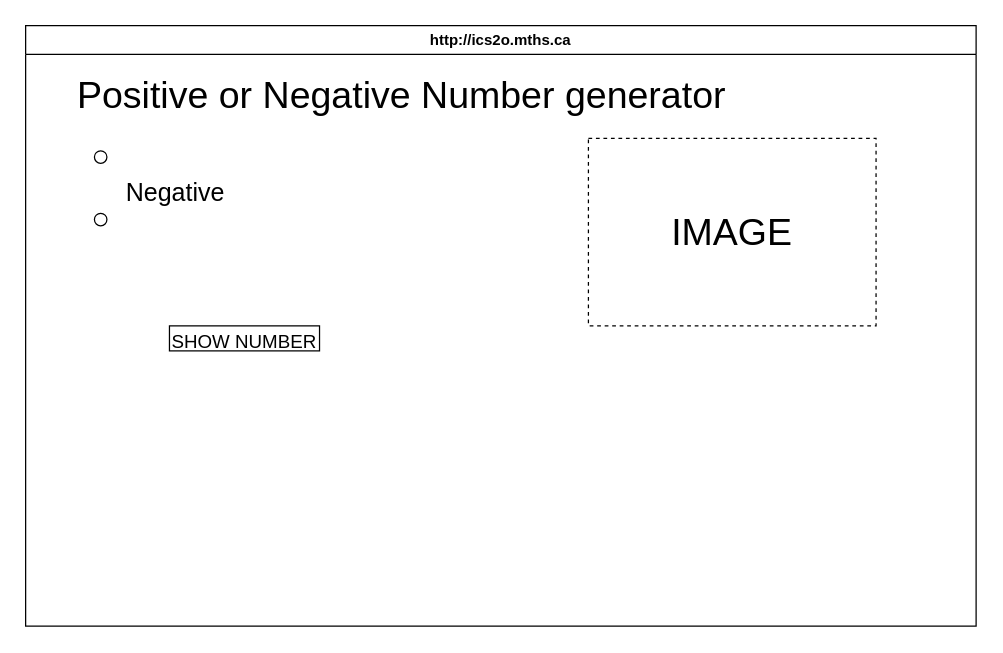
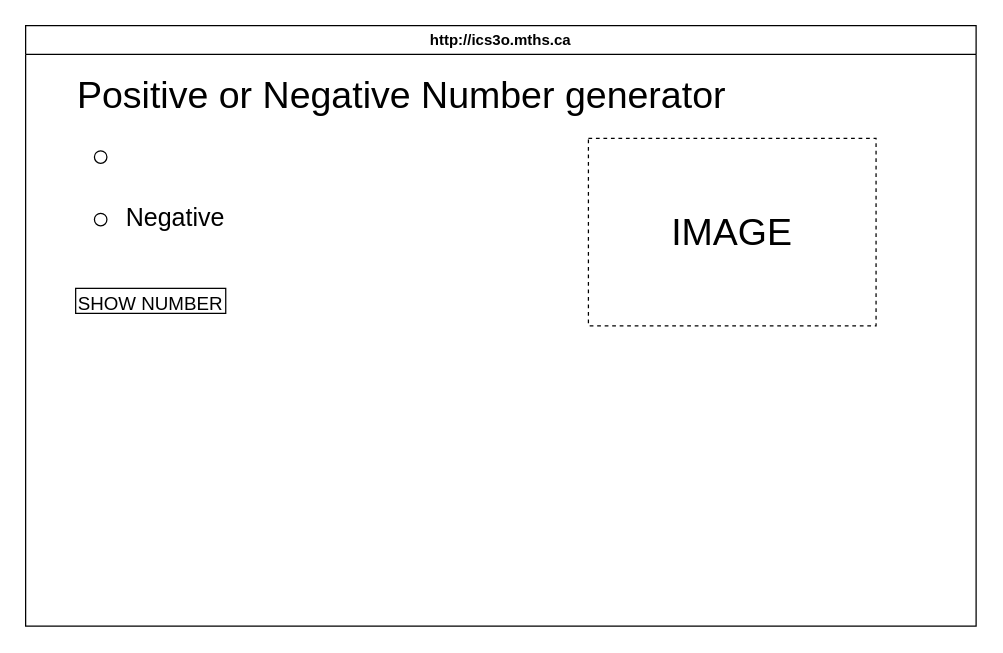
- <mxCell id="2" value="http://ics2o.mths.ca" style="swimlane;whiteSpace=wrap;html=1;" parent="1" vertex="1"><mxGeometry x="20" y="20" width="760" height="480" as="geometry" /></mxCell>
+ <mxCell id="2" value="http://ics3o.mths.ca" style="swimlane;whiteSpace=wrap;html=1;" parent="1" vertex="1"><mxGeometry x="20" y="20" width="760" height="480" as="geometry" /></mxCell>
- <mxCell id="5" value="&lt;font style=&quot;font-size: 20px;&quot;&gt;Negative&lt;/font&gt;" style="text;html=1;strokeColor=none;fillColor=none;align=center;verticalAlign=middle;whiteSpace=wrap;rounded=0;fontSize=30;" parent="2" vertex="1"><mxGeometry x="70" y="120" width="100" height="20" as="geometry" /></mxCell>
+ <mxCell id="5" value="&lt;font style=&quot;font-size: 20px;&quot;&gt;Negative&lt;/font&gt;" style="text;html=1;strokeColor=none;fillColor=none;align=center;verticalAlign=middle;whiteSpace=wrap;rounded=0;fontSize=30;" parent="2" vertex="1"><mxGeometry x="70" y="140" width="100" height="20" as="geometry" /></mxCell>
- <mxCell id="7" value="&lt;font style=&quot;font-size: 15px;&quot;&gt;SHOW NUMBER&lt;/font&gt;" style="rounded=0;whiteSpace=wrap;html=1;fontSize=20;" parent="2" vertex="1"><mxGeometry x="115" y="240" width="120" height="20" as="geometry" /></mxCell>
+ <mxCell id="7" value="&lt;font style=&quot;font-size: 15px;&quot;&gt;SHOW NUMBER&lt;/font&gt;" style="rounded=0;whiteSpace=wrap;html=1;fontSize=20;" parent="2" vertex="1"><mxGeometry x="40" y="210" width="120" height="20" as="geometry" /></mxCell>
